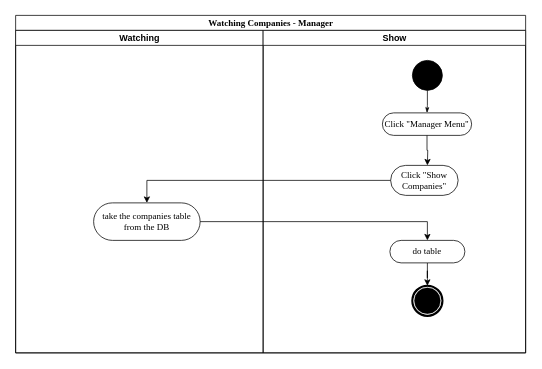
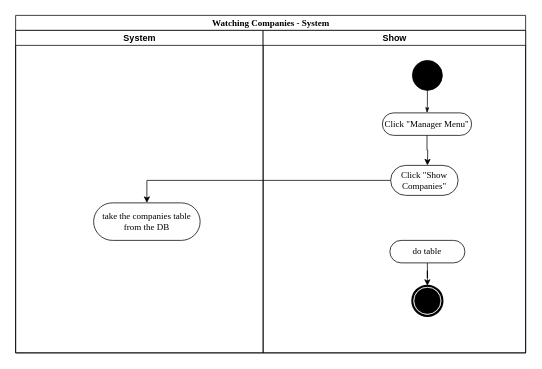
- <mxCell id="2" value="Watching Companies - Manager" style="swimlane;html=1;childLayout=stackLayout;startSize=20;rounded=0;shadow=0;comic=0;labelBackgroundColor=none;strokeColor=#000000;strokeWidth=1;fillColor=#ffffff;fontFamily=Verdana;fontSize=12;fontColor=#000000;align=center;" parent="1" vertex="1"><mxGeometry x="20" y="20" width="680" height="450" as="geometry" /></mxCell>
+ <mxCell id="2" value="Watching Companies - System" style="swimlane;html=1;childLayout=stackLayout;startSize=20;rounded=0;shadow=0;comic=0;labelBackgroundColor=none;strokeColor=#000000;strokeWidth=1;fillColor=#ffffff;fontFamily=Verdana;fontSize=12;fontColor=#000000;align=center;" parent="1" vertex="1"><mxGeometry x="20" y="20" width="680" height="450" as="geometry" /></mxCell>
- <mxCell id="3" value="Watching" style="swimlane;html=1;startSize=20;" parent="2" vertex="1"><mxGeometry y="20" width="330" height="430" as="geometry" /></mxCell>
+ <mxCell id="3" value="System" style="swimlane;html=1;startSize=20;" parent="2" vertex="1"><mxGeometry y="20" width="330" height="430" as="geometry" /></mxCell>
- <mxCell id="14" style="edgeStyle=orthogonalEdgeStyle;rounded=0;orthogonalLoop=1;jettySize=auto;html=1;entryX=0.5;entryY=0;entryDx=0;entryDy=0;" parent="2" source="4" target="11" edge="1"><mxGeometry relative="1" as="geometry"><mxPoint x="165" y="445" as="targetPoint" /></mxGeometry></mxCell>
